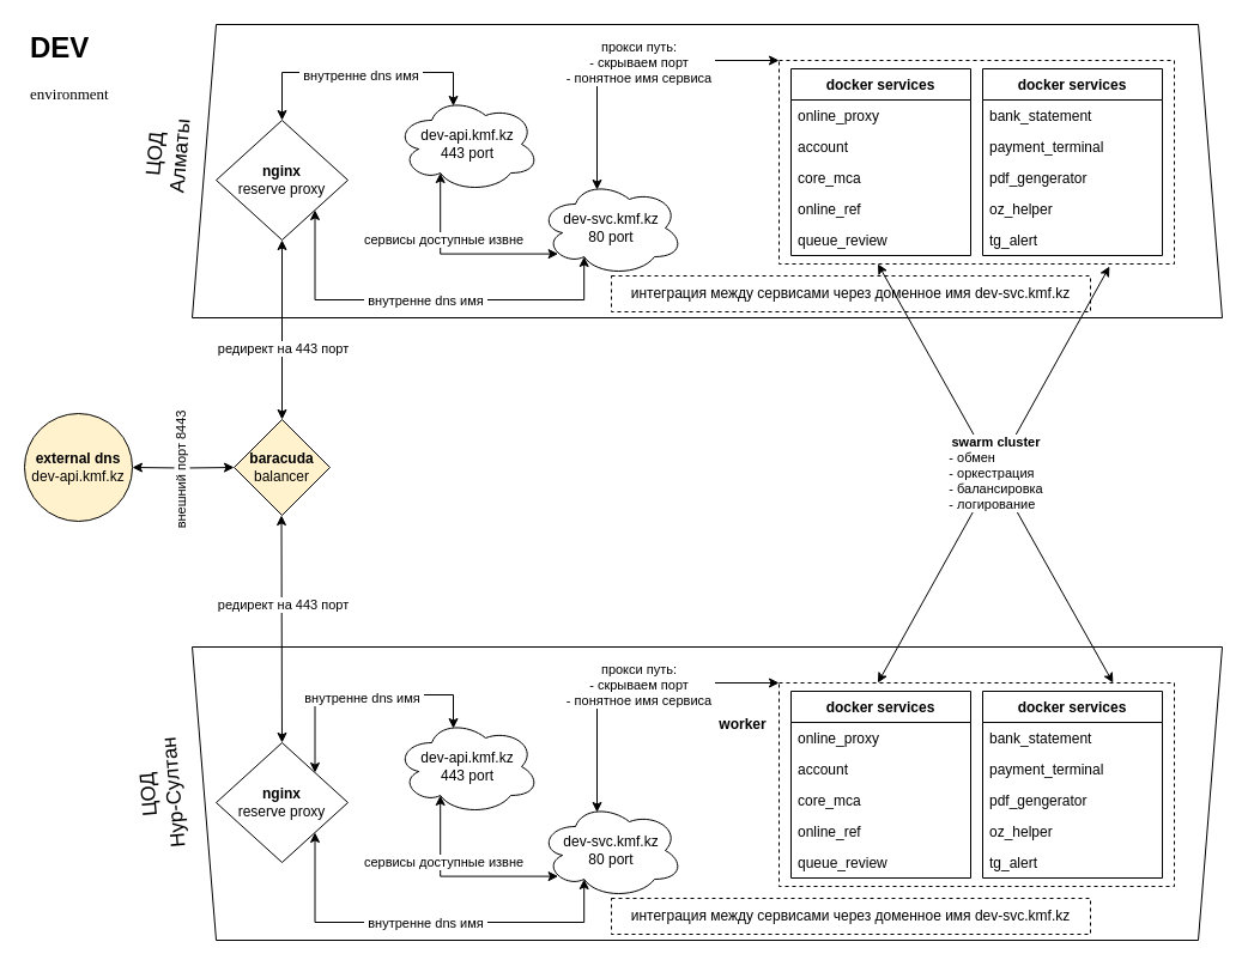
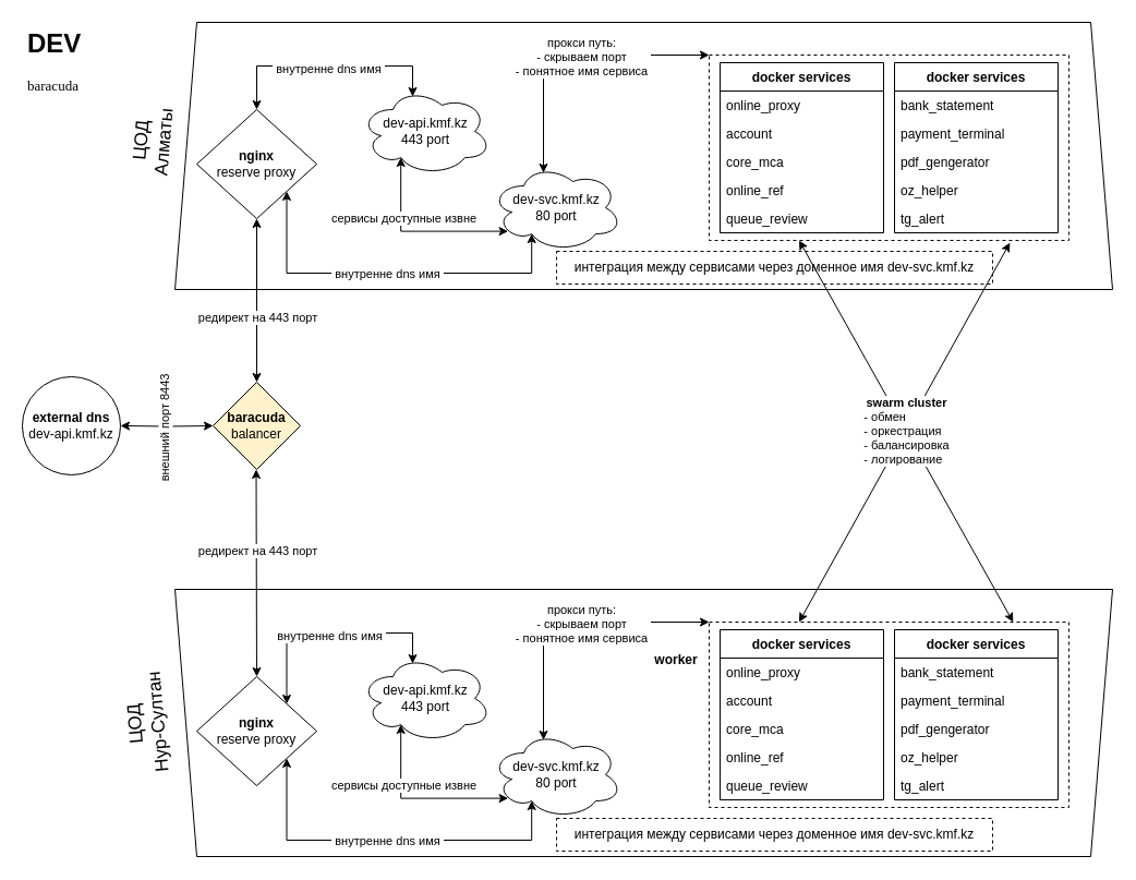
- <mxCell id="4" value="&lt;h1&gt;DEV&lt;/h1&gt;&lt;p style=&quot;margin: 0px ; font-stretch: normal ; font-size: 13px ; line-height: normal ; font-family: &amp;#34;menlo&amp;#34;&quot;&gt;environment&lt;/p&gt;" style="text;html=1;strokeColor=none;fillColor=none;spacing=5;spacingTop=-20;whiteSpace=wrap;overflow=hidden;rounded=0;" parent="1" vertex="1"><mxGeometry x="20" y="20" width="190" height="70" as="geometry" /></mxCell>
+ <mxCell id="4" value="&lt;h1&gt;DEV&lt;/h1&gt;&lt;p style=&quot;margin: 0px ; font-stretch: normal ; font-size: 13px ; line-height: normal ; font-family: &amp;#34;menlo&amp;#34;&quot;&gt;baracuda&lt;/p&gt;" style="text;html=1;strokeColor=none;fillColor=none;spacing=5;spacingTop=-20;whiteSpace=wrap;overflow=hidden;rounded=0;" parent="1" vertex="1"><mxGeometry x="20" y="20" width="190" height="70" as="geometry" /></mxCell>
- <mxCell id="7" value="&lt;b&gt;external dns&lt;/b&gt;&lt;br&gt;dev-api.kmf.kz" style="ellipse;whiteSpace=wrap;html=1;aspect=fixed;fillColor=#fff2cc;" parent="1" vertex="1"><mxGeometry x="20" y="345" width="90" height="90" as="geometry" /></mxCell>
+ <mxCell id="7" value="&lt;b&gt;external dns&lt;/b&gt;&lt;br&gt;dev-api.kmf.kz" style="ellipse;whiteSpace=wrap;html=1;aspect=fixed;" parent="1" vertex="1"><mxGeometry x="20" y="345" width="90" height="90" as="geometry" /></mxCell>
